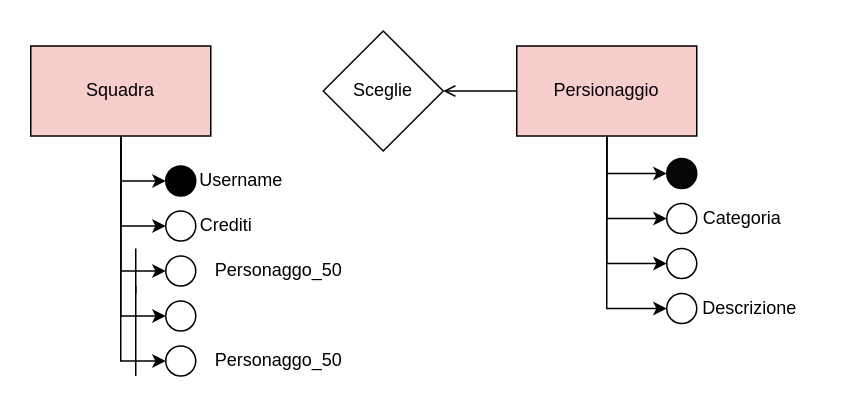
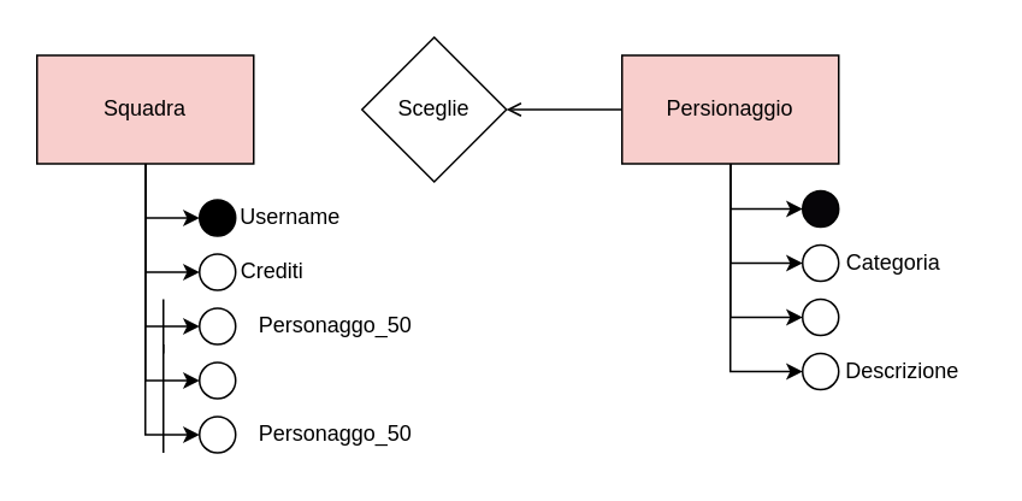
- <mxCell id="27" value="Sceglie" style="rhombus;whiteSpace=wrap;html=1;" parent="1" vertex="1"><mxGeometry x="215" y="20" width="80" height="80" as="geometry" /></mxCell>
+ <mxCell id="27" value="Sceglie" style="rhombus;whiteSpace=wrap;html=1;" parent="1" vertex="1"><mxGeometry x="200" y="20" width="80" height="80" as="geometry" /></mxCell>
